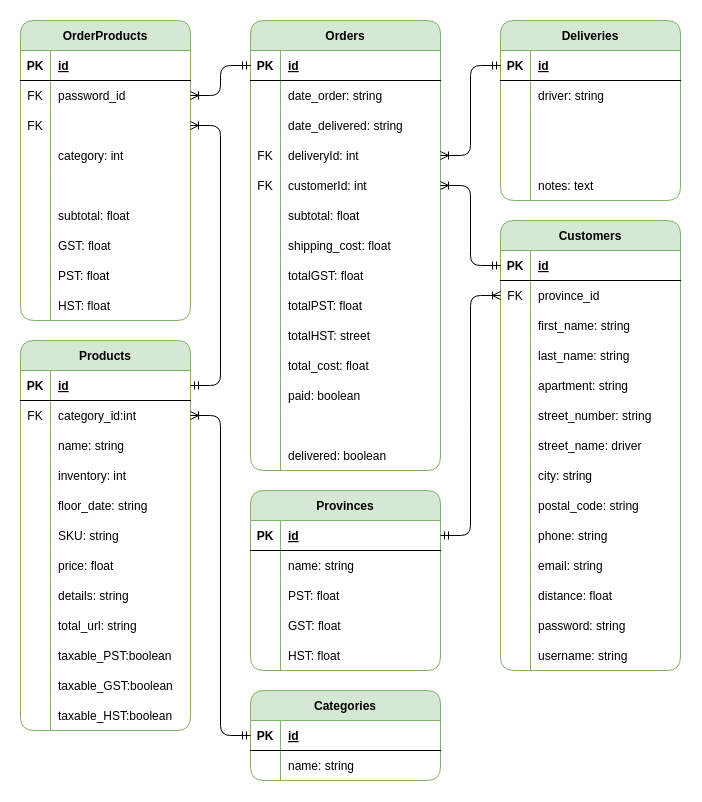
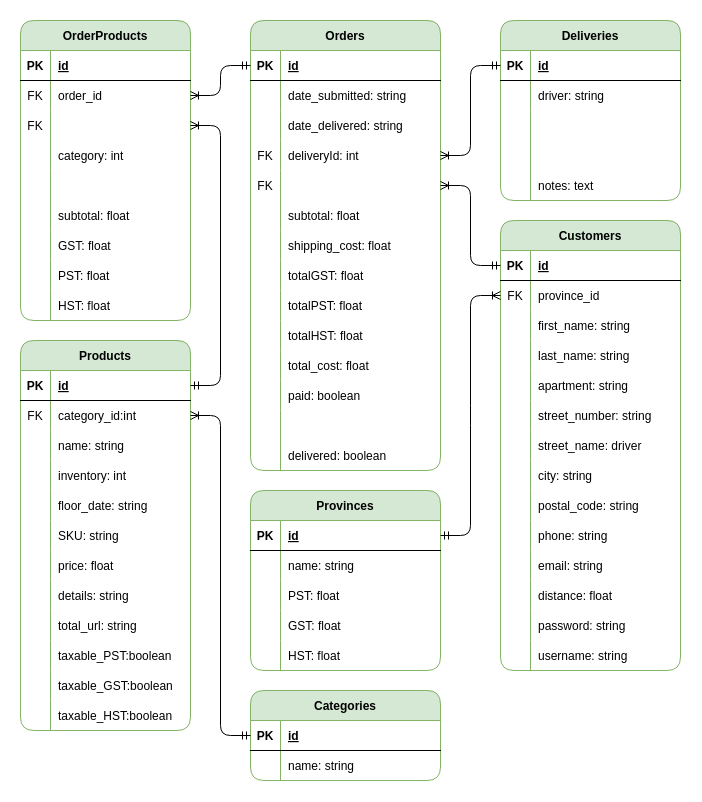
- <mxCell id="8" value="password_id" style="shape=partialRectangle;overflow=hidden;connectable=0;fillColor=none;top=0;left=0;bottom=0;right=0;align=left;spacingLeft=6;" parent="6" vertex="1"><mxGeometry x="30" width="140" height="30" as="geometry"><mxRectangle width="140" height="30" as="alternateBounds" /></mxGeometry></mxCell>
+ <mxCell id="8" value="order_id" style="shape=partialRectangle;overflow=hidden;connectable=0;fillColor=none;top=0;left=0;bottom=0;right=0;align=left;spacingLeft=6;" parent="6" vertex="1"><mxGeometry x="30" width="140" height="30" as="geometry"><mxRectangle width="140" height="30" as="alternateBounds" /></mxGeometry></mxCell>
- <mxCell id="34" value="date_order: string" style="shape=partialRectangle;overflow=hidden;connectable=0;fillColor=none;top=0;left=0;bottom=0;right=0;align=left;spacingLeft=6;" parent="32" vertex="1"><mxGeometry x="30" width="160" height="30" as="geometry"><mxRectangle width="160" height="30" as="alternateBounds" /></mxGeometry></mxCell>
+ <mxCell id="34" value="date_submitted: string" style="shape=partialRectangle;overflow=hidden;connectable=0;fillColor=none;top=0;left=0;bottom=0;right=0;align=left;spacingLeft=6;" parent="32" vertex="1"><mxGeometry x="30" width="160" height="30" as="geometry"><mxRectangle width="160" height="30" as="alternateBounds" /></mxGeometry></mxCell>
- <mxCell id="43" value="customerId: int" style="shape=partialRectangle;overflow=hidden;connectable=0;fillColor=none;top=0;left=0;bottom=0;right=0;align=left;spacingLeft=6;" parent="41" vertex="1"><mxGeometry x="30" width="160" height="30" as="geometry"><mxRectangle width="160" height="30" as="alternateBounds" /></mxGeometry></mxCell>
- <mxCell id="58" value="totalHST: street" style="shape=partialRectangle;overflow=hidden;connectable=0;fillColor=none;top=0;left=0;bottom=0;right=0;align=left;spacingLeft=6;" vertex="1" parent="56"><mxGeometry x="30" width="160" height="30" as="geometry"><mxRectangle width="160" height="30" as="alternateBounds" /></mxGeometry></mxCell>
+ <mxCell id="58" value="totalHST: float" style="shape=partialRectangle;overflow=hidden;connectable=0;fillColor=none;top=0;left=0;bottom=0;right=0;align=left;spacingLeft=6;" vertex="1" parent="56"><mxGeometry x="30" width="160" height="30" as="geometry"><mxRectangle width="160" height="30" as="alternateBounds" /></mxGeometry></mxCell>
